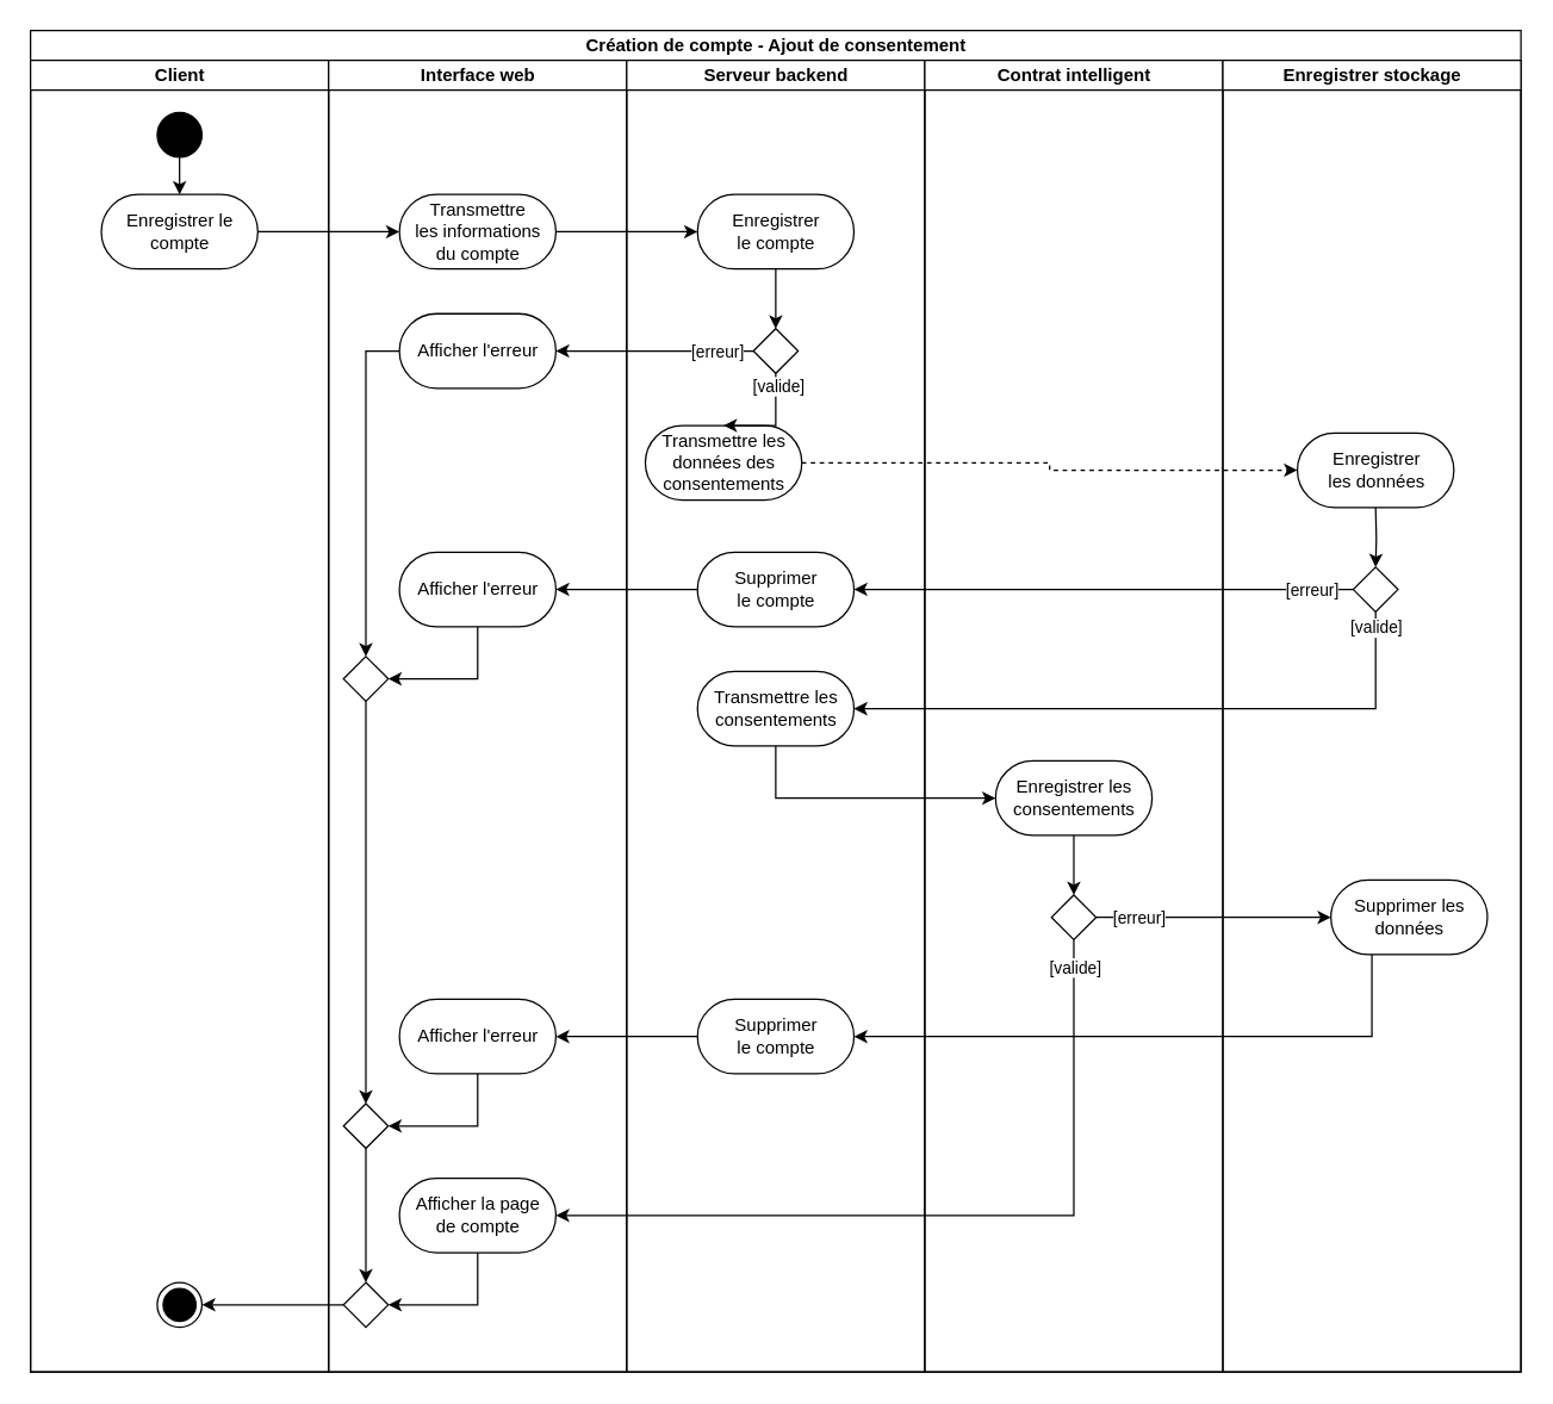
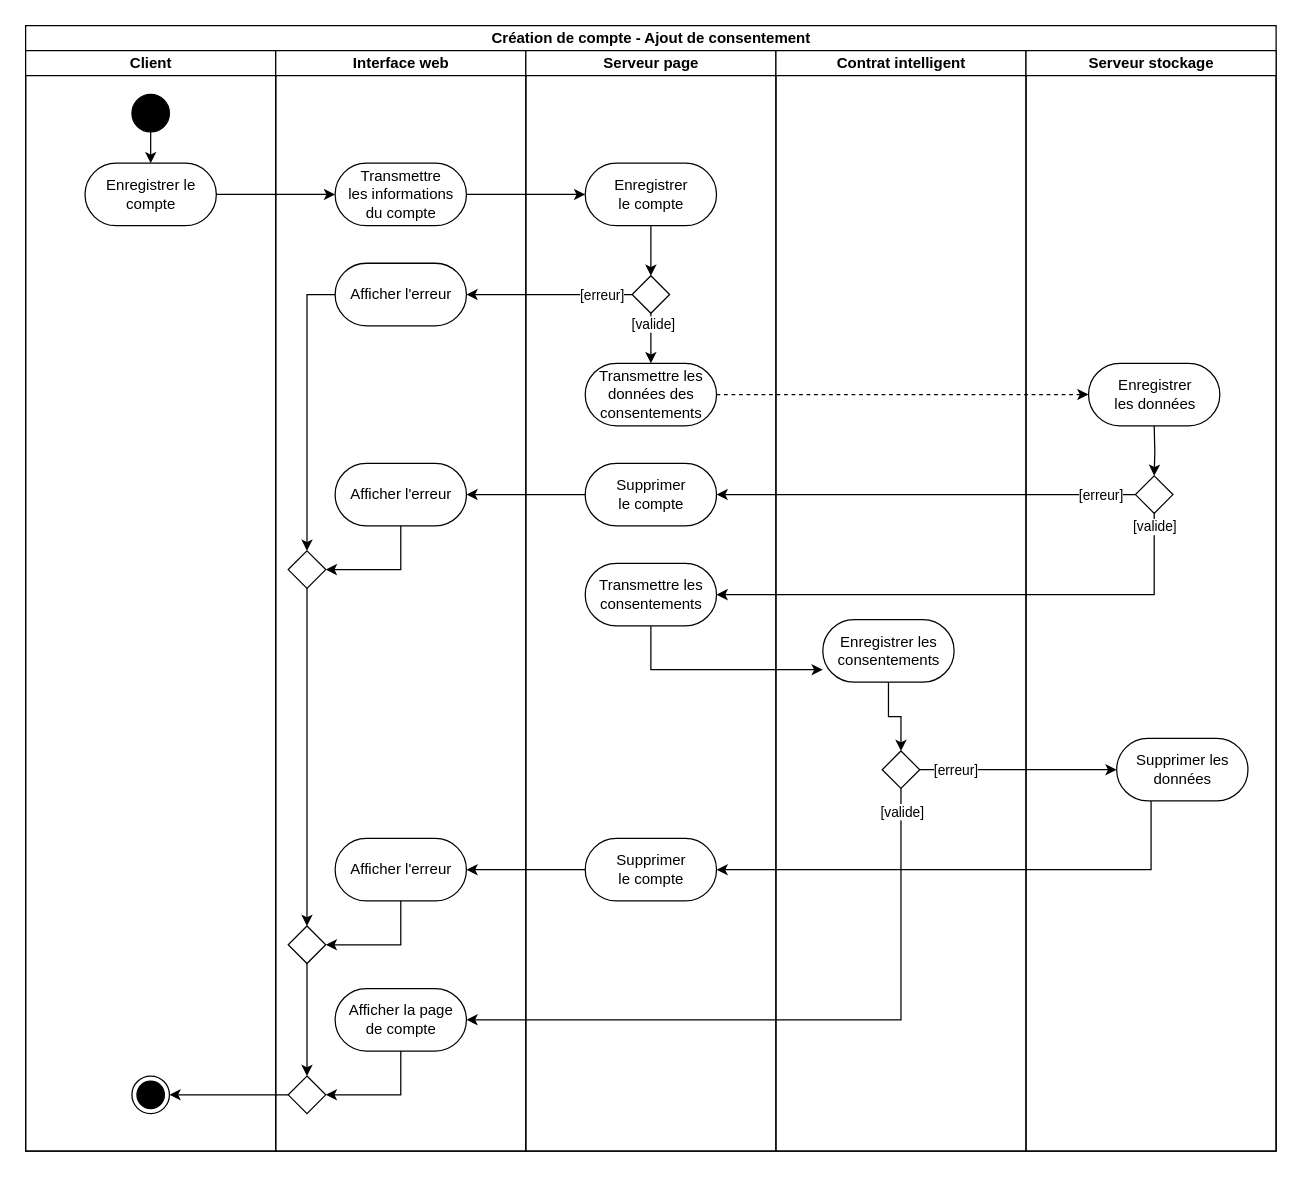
- <mxCell id="23" value="&lt;div&gt;Serveur backend&lt;br&gt;&lt;/div&gt;" style="swimlane;html=1;startSize=20;horizontal=1;" parent="2" vertex="1"><mxGeometry x="400" y="20" width="200" height="880" as="geometry" /></mxCell>
+ <mxCell id="23" value="&lt;div&gt;Serveur page&lt;br&gt;&lt;/div&gt;" style="swimlane;html=1;startSize=20;horizontal=1;" parent="2" vertex="1"><mxGeometry x="400" y="20" width="200" height="880" as="geometry" /></mxCell>
- <mxCell id="54" value="Enregistrer stockage" style="swimlane;html=1;startSize=20;horizontal=1;" parent="2" vertex="1"><mxGeometry x="800" y="20" width="200" height="880" as="geometry" /></mxCell>
+ <mxCell id="54" value="Serveur stockage" style="swimlane;html=1;startSize=20;horizontal=1;" parent="2" vertex="1"><mxGeometry x="800" y="20" width="200" height="880" as="geometry" /></mxCell>
- <mxCell id="26" value="Transmettre les &lt;br&gt;données des &lt;br&gt;consentements" style="html=1;dashed=0;whitespace=wrap;shape=mxgraph.dfd.start" parent="23" vertex="1"><mxGeometry x="12.5" y="245" width="105" height="50" as="geometry" /></mxCell>
+ <mxCell id="26" value="Transmettre les &lt;br&gt;données des &lt;br&gt;consentements" style="html=1;dashed=0;whitespace=wrap;shape=mxgraph.dfd.start" parent="23" vertex="1"><mxGeometry x="47.5" y="250" width="105" height="50" as="geometry" /></mxCell>
- <mxCell id="36" value="Enregistrer les&lt;br&gt;consentements" style="html=1;dashed=0;whitespace=wrap;shape=mxgraph.dfd.start" parent="35" vertex="1"><mxGeometry x="47.5" y="470" width="105" height="50" as="geometry" /></mxCell>
+ <mxCell id="36" value="Enregistrer les&lt;br&gt;consentements" style="html=1;dashed=0;whitespace=wrap;shape=mxgraph.dfd.start" parent="35" vertex="1"><mxGeometry x="37.5" y="455" width="105" height="50" as="geometry" /></mxCell>
